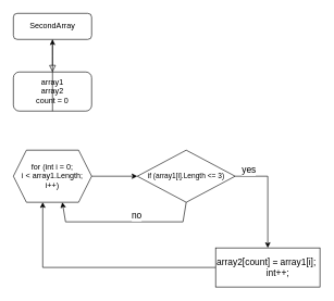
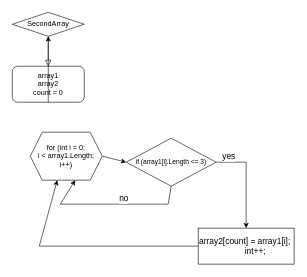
- <mxCell id="3" value="SecondArray" style="rounded=1;whiteSpace=wrap;html=1;fontSize=12;glass=0;strokeWidth=1;shadow=0;" parent="1" vertex="1"><mxGeometry x="20" y="20" width="120" height="40" as="geometry" /></mxCell>
+ <mxCell id="3" value="SecondArray" style="rhombus;whiteSpace=wrap;html=1;fontSize=12;glass=0;strokeWidth=1;shadow=0;" parent="1" vertex="1"><mxGeometry x="20" y="20" width="120" height="40" as="geometry" /></mxCell>
- <mxCell id="5" value="for (int i = 0; &lt;br&gt;i &amp;lt; array1.Length; &lt;br&gt;i++)" style="shape=hexagon;perimeter=hexagonPerimeter2;whiteSpace=wrap;html=1;fixedSize=1;" vertex="1" parent="1"><mxGeometry x="20" y="230" width="120" height="80" as="geometry" /></mxCell>
+ <mxCell id="5" value="for (int i = 0; &lt;br&gt;i &amp;lt; array1.Length; &lt;br&gt;i++)" style="shape=hexagon;perimeter=hexagonPerimeter2;whiteSpace=wrap;html=1;fixedSize=1;" vertex="1" parent="1"><mxGeometry x="50" y="220" width="120" height="80" as="geometry" /></mxCell>
